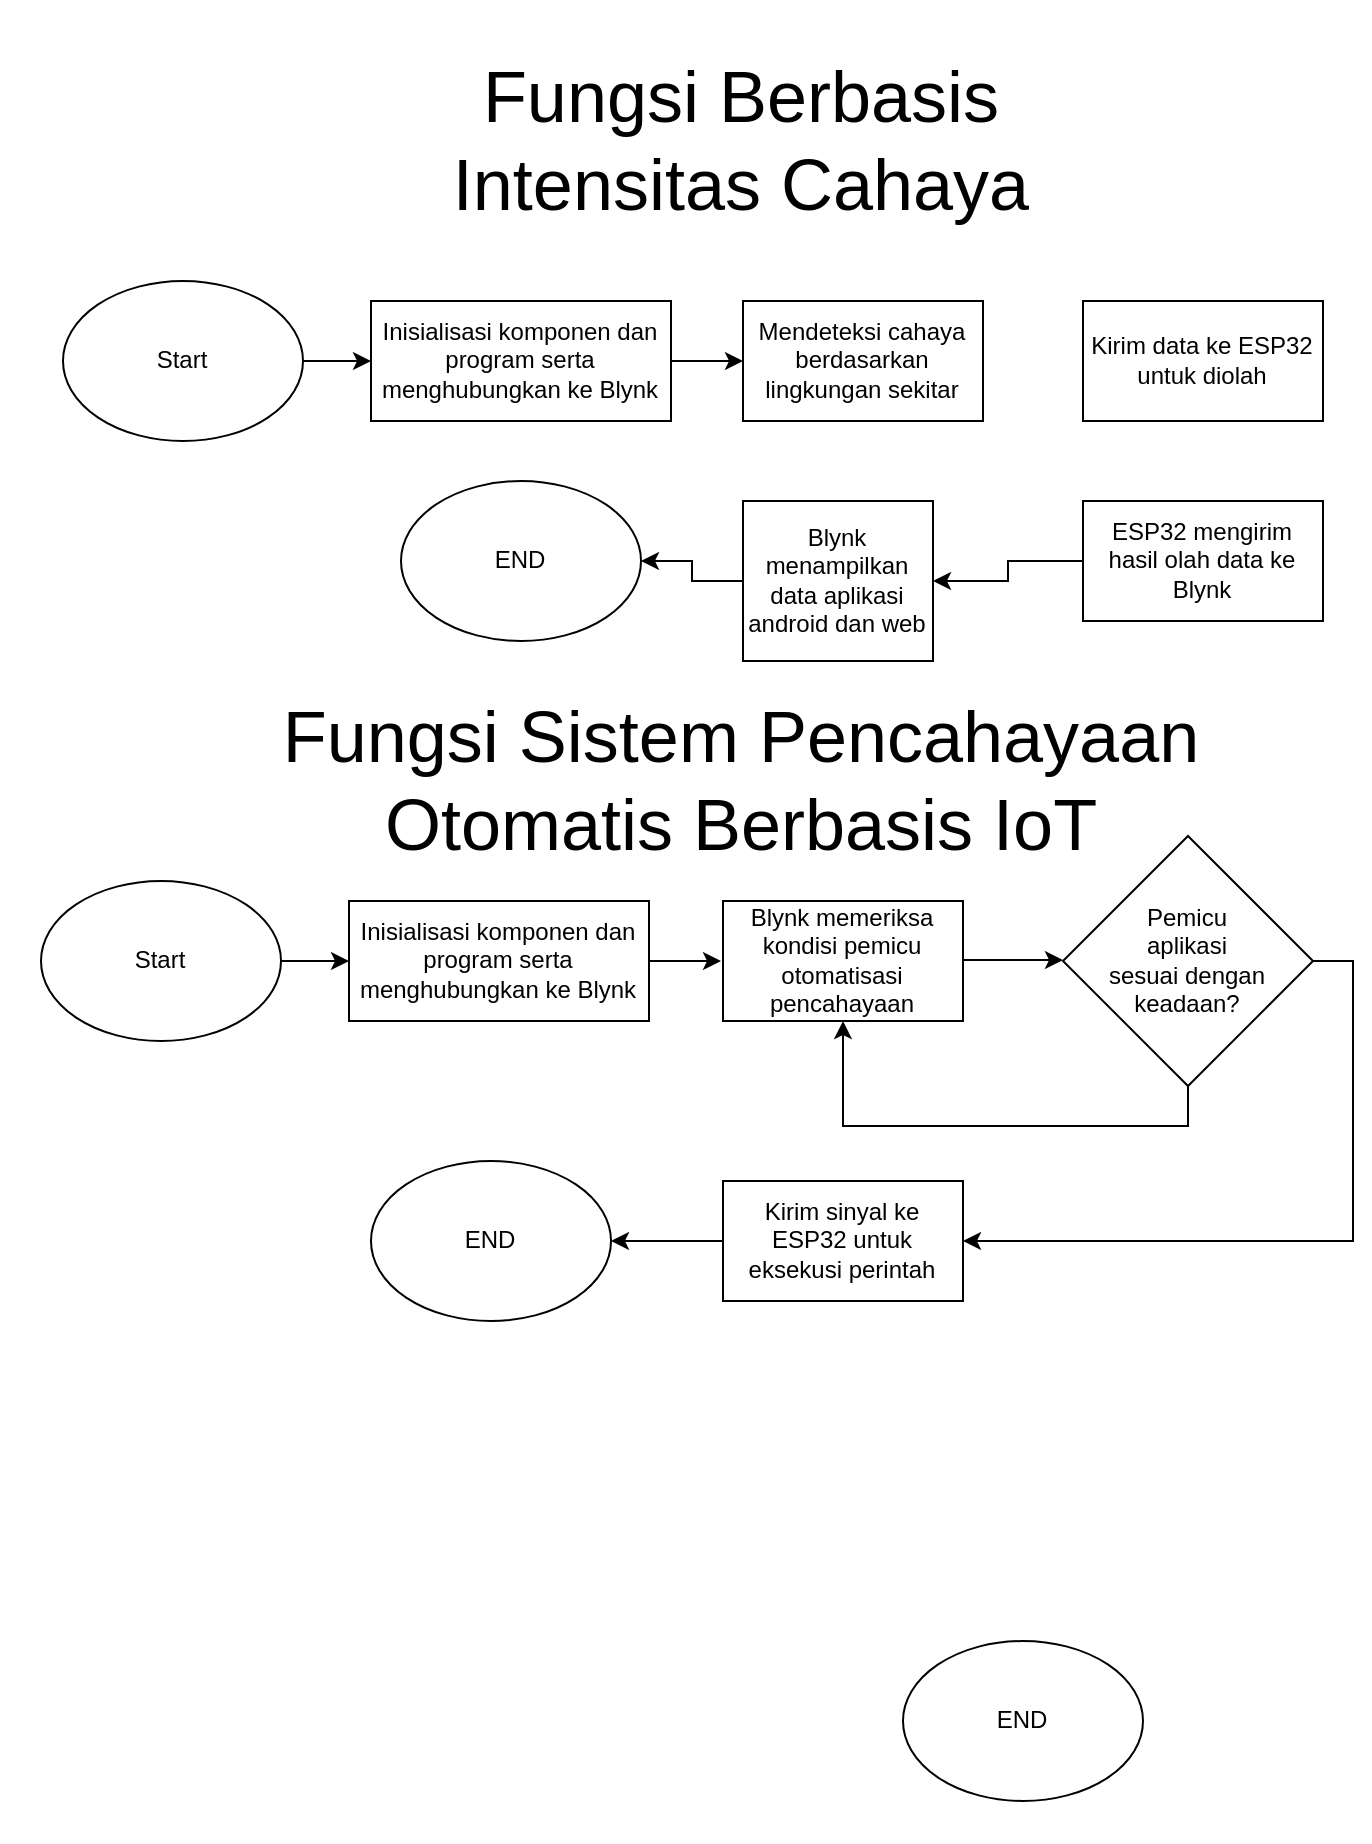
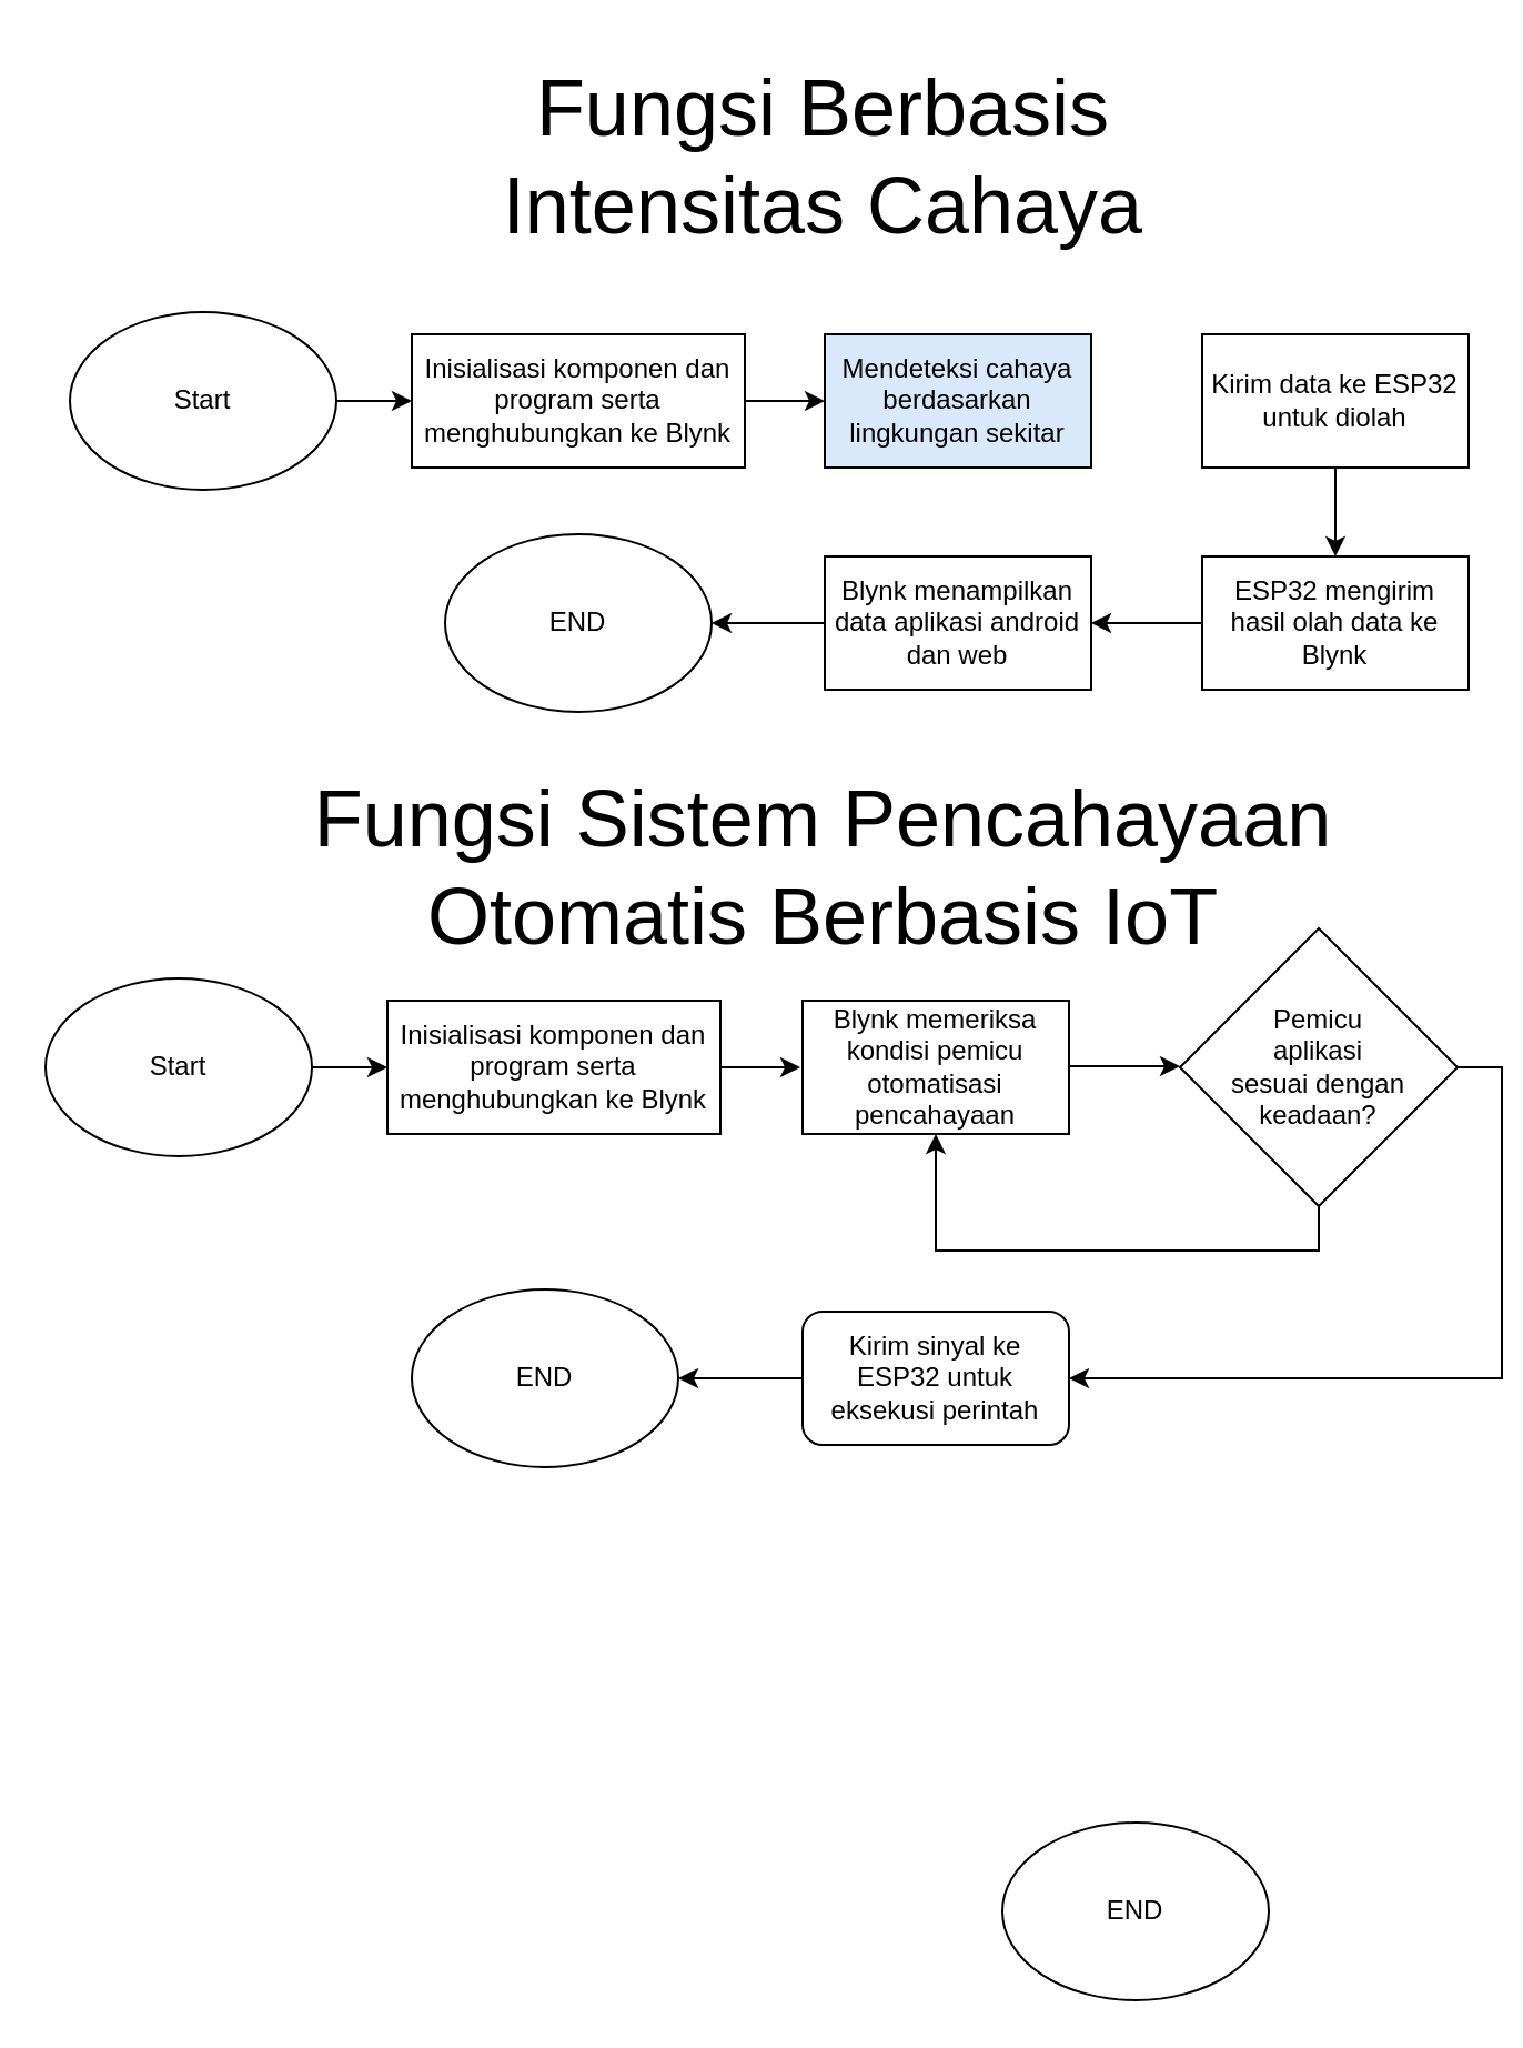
- <mxCell id="6" value="Mendeteksi cahaya berdasarkan lingkungan sekitar" style="rounded=0;whiteSpace=wrap;html=1;" vertex="1" parent="1"><mxGeometry x="371" y="150" width="120" height="60" as="geometry" /></mxCell>
+ <mxCell id="6" value="Mendeteksi cahaya berdasarkan lingkungan sekitar" style="rounded=0;whiteSpace=wrap;html=1;fillColor=#dae8fc;" vertex="1" parent="1"><mxGeometry x="371" y="150" width="120" height="60" as="geometry" /></mxCell>
+ <mxCell id="7" style="edgeStyle=orthogonalEdgeStyle;rounded=0;orthogonalLoop=1;jettySize=auto;html=1;exitX=0.5;exitY=1;exitDx=0;exitDy=0;entryX=0.5;entryY=0;entryDx=0;entryDy=0;" edge="1" parent="1" source="8" target="10"><mxGeometry relative="1" as="geometry" /></mxCell>
- <mxCell id="12" value="Blynk menampilkan data aplikasi android dan web" style="rounded=0;whiteSpace=wrap;html=1;" vertex="1" parent="1"><mxGeometry x="371" y="250" width="95" height="80" as="geometry" /></mxCell>
+ <mxCell id="12" value="Blynk menampilkan data aplikasi android dan web" style="rounded=0;whiteSpace=wrap;html=1;" vertex="1" parent="1"><mxGeometry x="371" y="250" width="120" height="60" as="geometry" /></mxCell>
- <mxCell id="27" value="Kirim sinyal ke ESP32 untuk eksekusi perintah" style="rounded=0;whiteSpace=wrap;html=1;" vertex="1" parent="1"><mxGeometry x="361" y="590" width="120" height="60" as="geometry" /></mxCell>
+ <mxCell id="27" value="Kirim sinyal ke ESP32 untuk eksekusi perintah" style="whiteSpace=wrap;html=1;rounded=1;" vertex="1" parent="1"><mxGeometry x="361" y="590" width="120" height="60" as="geometry" /></mxCell>
